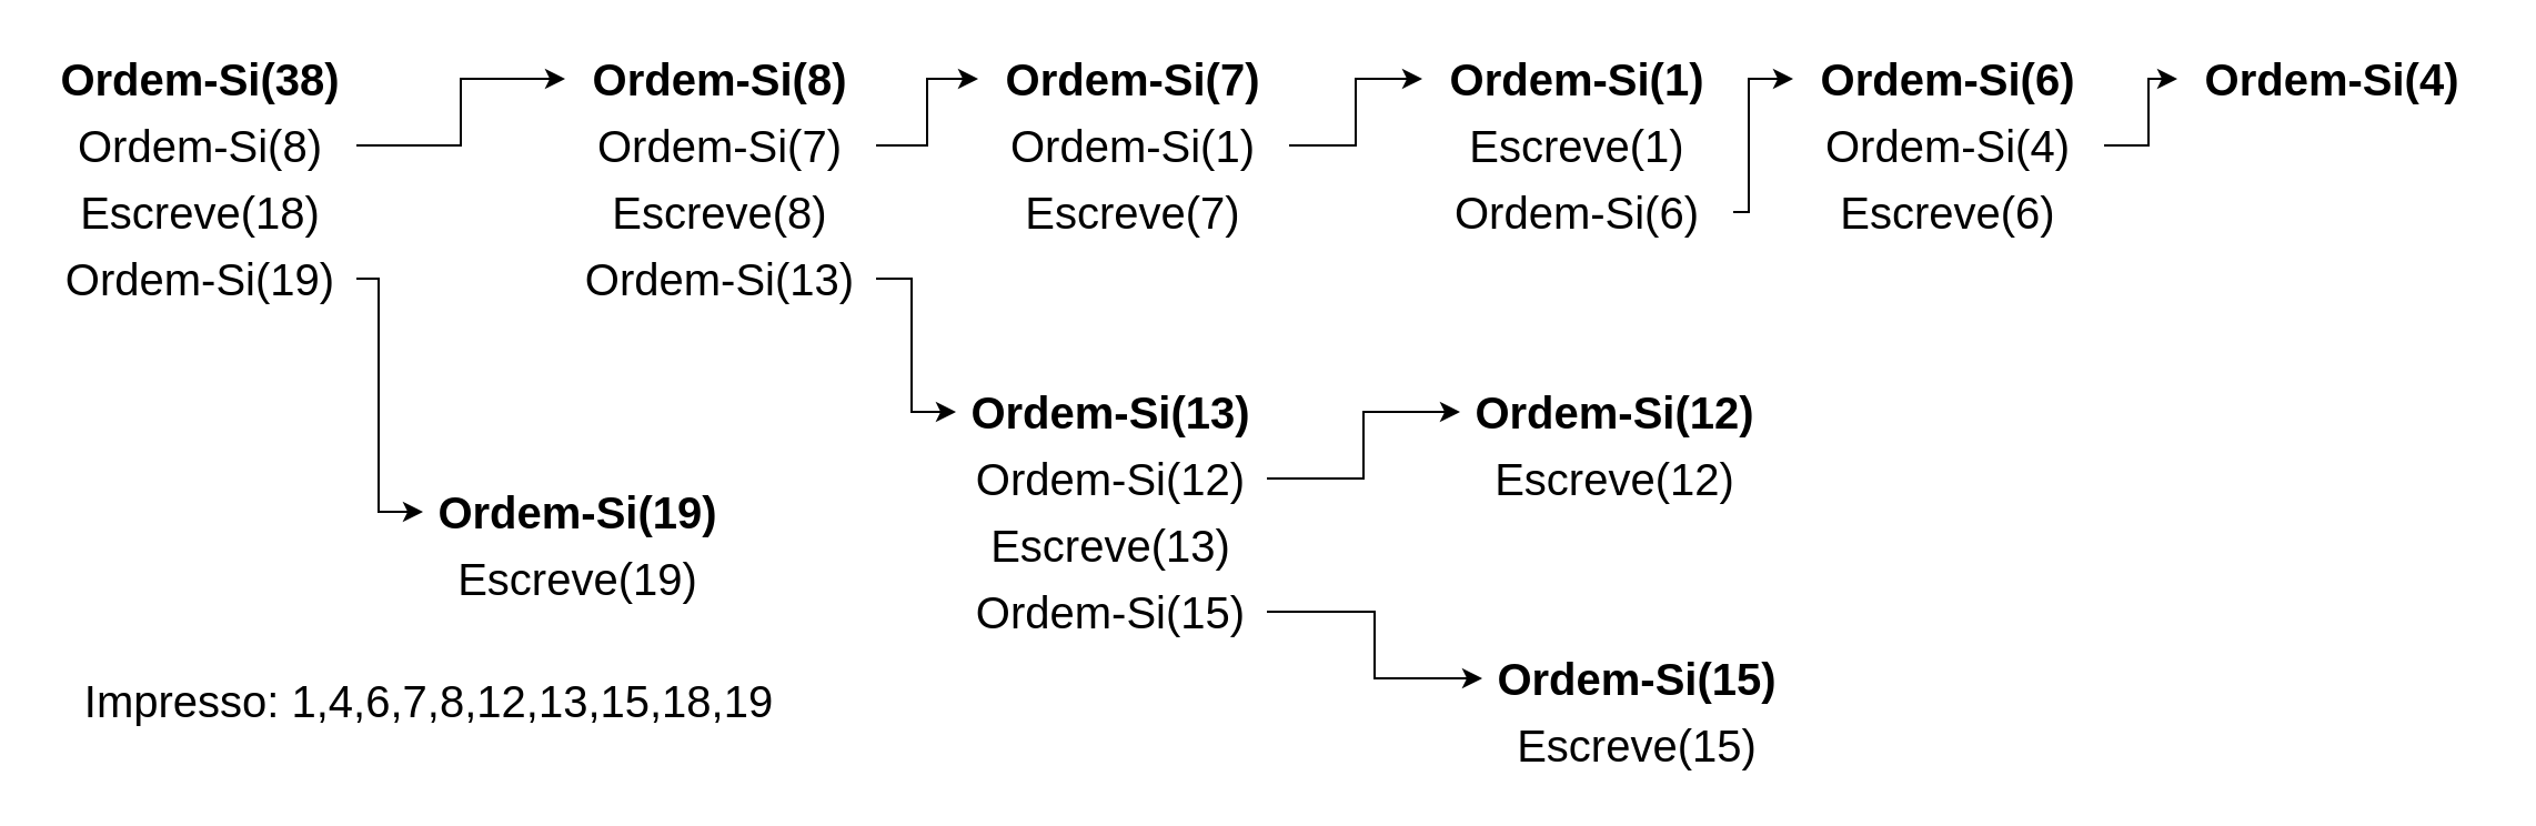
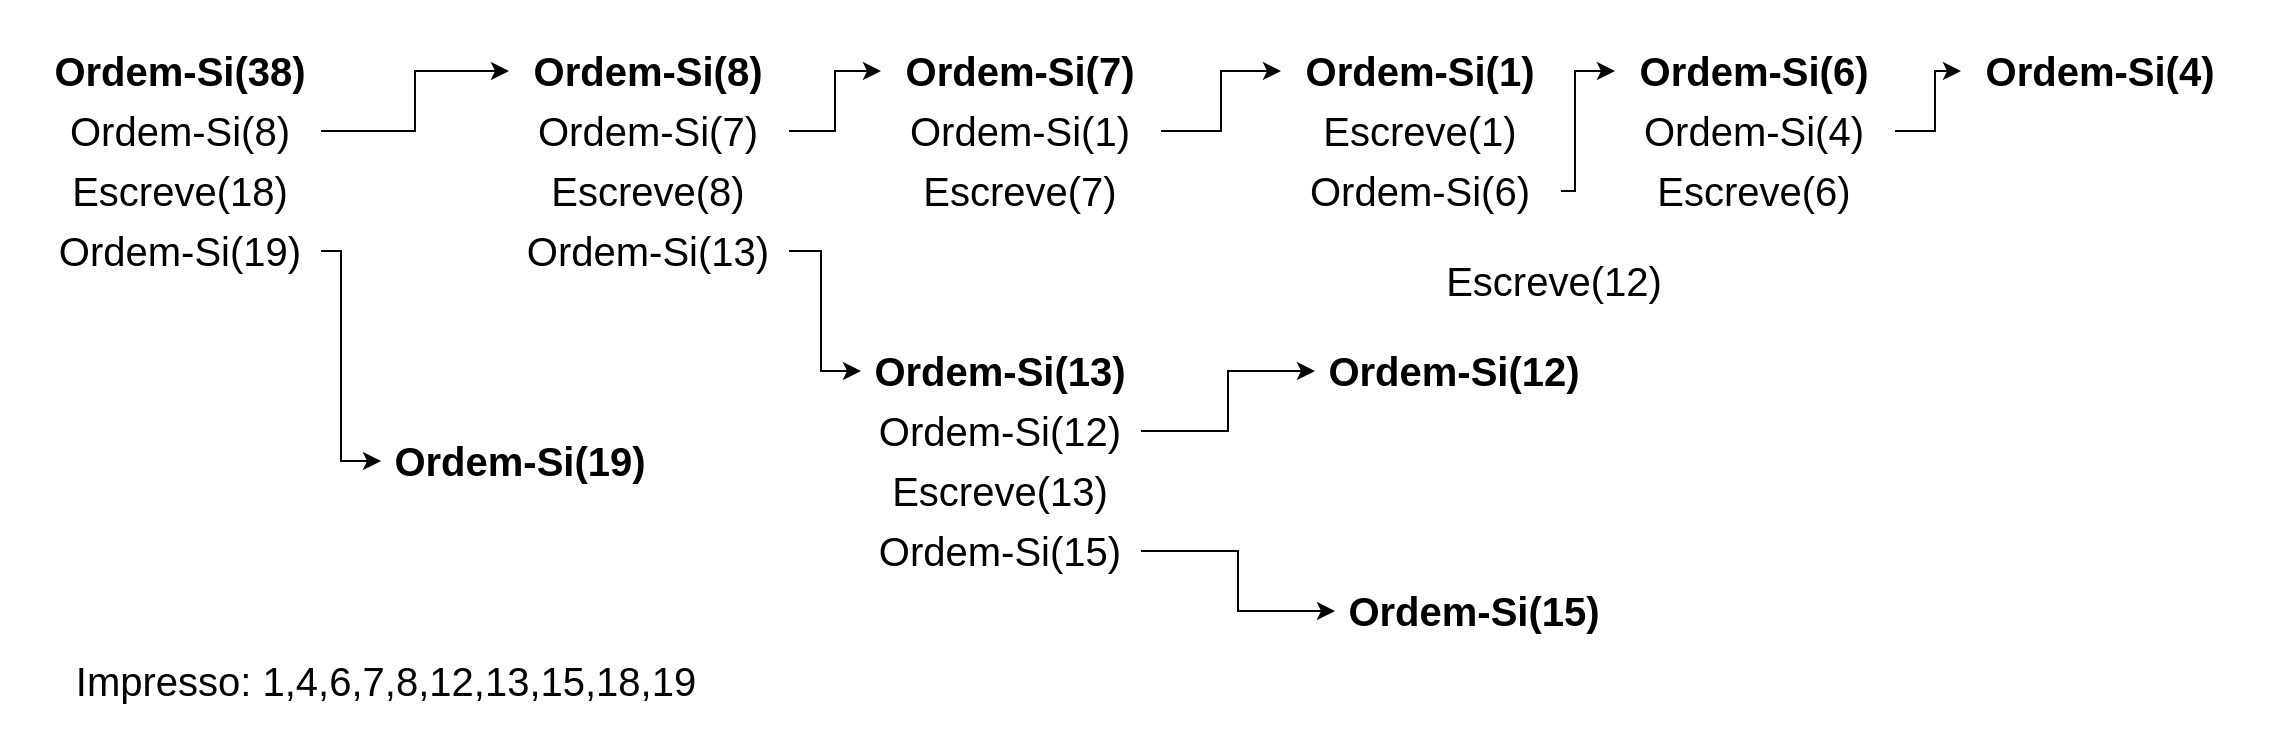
- <mxCell id="26" value="Escreve(12)" style="text;html=1;strokeColor=none;fillColor=none;align=center;verticalAlign=middle;whiteSpace=wrap;rounded=0;fontSize=20;" vertex="1" parent="1"><mxGeometry x="657" y="200" width="140" height="30" as="geometry" /></mxCell>
+ <mxCell id="26" value="Escreve(12)" style="text;html=1;strokeColor=none;fillColor=none;align=center;verticalAlign=middle;whiteSpace=wrap;rounded=0;fontSize=20;" vertex="1" parent="1"><mxGeometry x="707" y="125" width="140" height="30" as="geometry" /></mxCell>
- <mxCell id="36" value="Escreve(19)" style="text;html=1;strokeColor=none;fillColor=none;align=center;verticalAlign=middle;whiteSpace=wrap;rounded=0;fontSize=20;" vertex="1" parent="1"><mxGeometry x="190" y="245" width="140" height="30" as="geometry" /></mxCell>
- <mxCell id="37" value="Impresso: 1,4,6,7,8,12,13,15,18,19" style="text;html=1;strokeColor=none;fillColor=none;align=center;verticalAlign=middle;whiteSpace=wrap;rounded=0;fontSize=20;" vertex="1" parent="1"><mxGeometry x="20" y="300" width="346" height="30" as="geometry" /></mxCell>
+ <mxCell id="37" value="Impresso: 1,4,6,7,8,12,13,15,18,19" style="text;html=1;strokeColor=none;fillColor=none;align=center;verticalAlign=middle;whiteSpace=wrap;rounded=0;fontSize=20;" vertex="1" parent="1"><mxGeometry x="20" y="325" width="346" height="30" as="geometry" /></mxCell>
- <mxCell id="31" value="Escreve(15)" style="text;html=1;strokeColor=none;fillColor=none;align=center;verticalAlign=middle;whiteSpace=wrap;rounded=0;fontSize=20;" vertex="1" parent="1"><mxGeometry x="667" y="320" width="140" height="30" as="geometry" /></mxCell>
